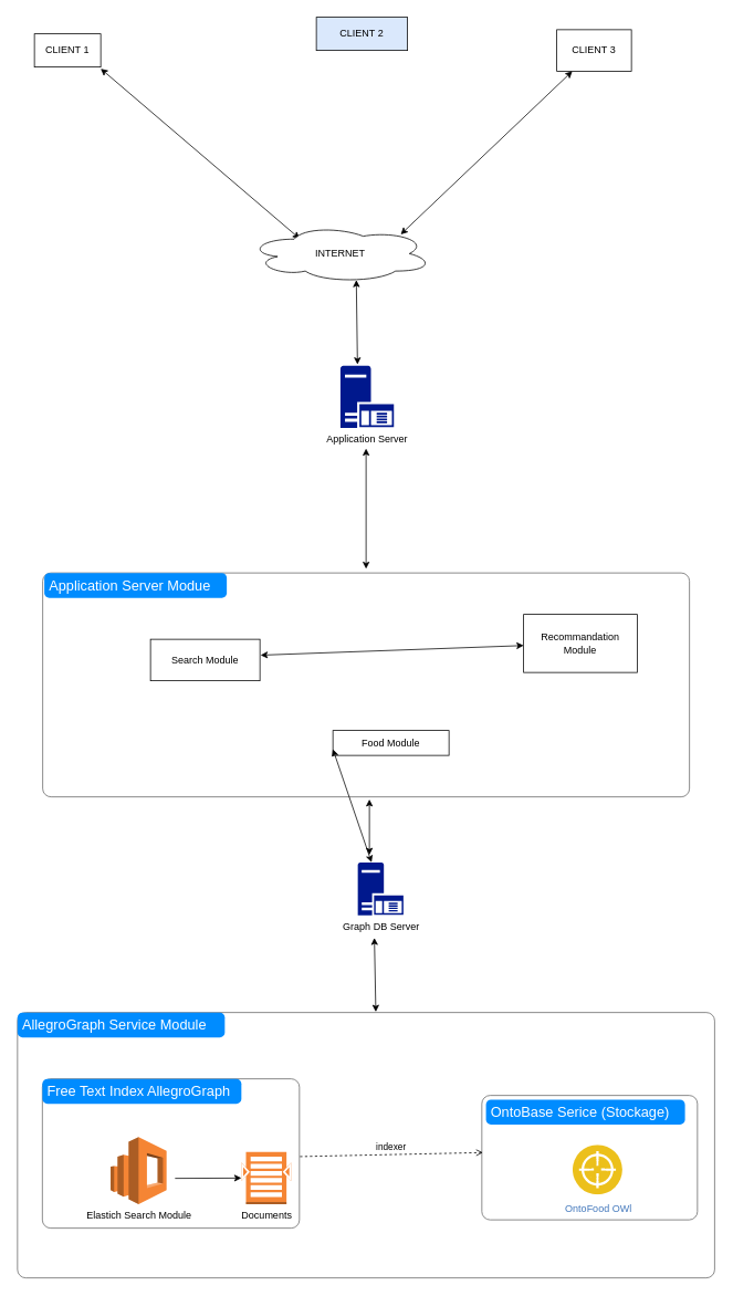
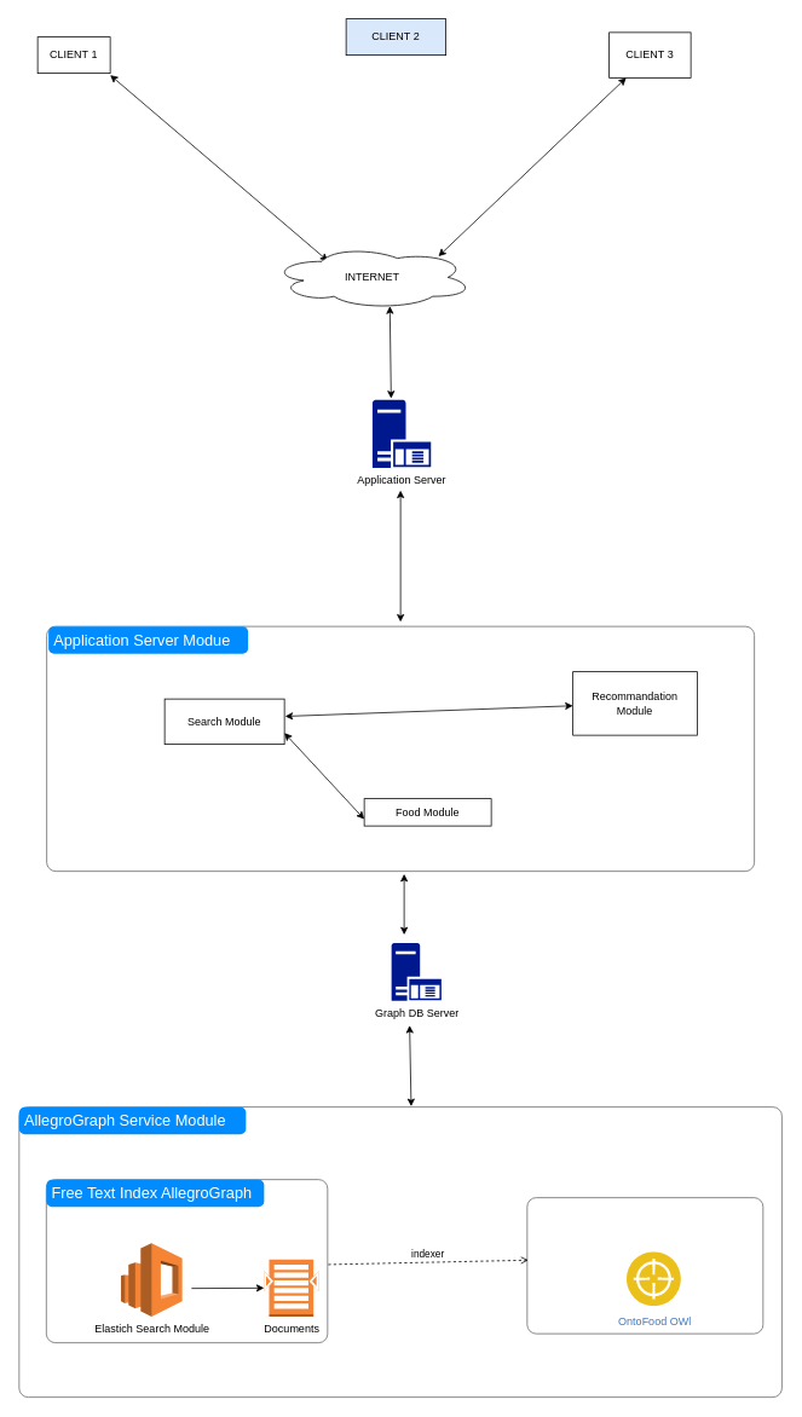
- <mxCell id="15" value="" style="endArrow=classic;startArrow=classic;html=1;exitX=0;exitY=0.75;exitDx=0;exitDy=0;" parent="10" source="13" target="8" edge="1"><mxGeometry width="50" height="50" relative="1" as="geometry"><mxPoint x="520" y="340" as="sourcePoint" /><mxPoint x="570" y="290" as="targetPoint" /></mxGeometry></mxCell>
+ <mxCell id="15" value="" style="endArrow=classic;startArrow=classic;html=1;entryX=1;entryY=0.75;entryDx=0;entryDy=0;exitX=0;exitY=0.75;exitDx=0;exitDy=0;" parent="10" source="13" target="12" edge="1"><mxGeometry width="50" height="50" relative="1" as="geometry"><mxPoint x="520" y="340" as="sourcePoint" /><mxPoint x="570" y="290" as="targetPoint" /></mxGeometry></mxCell>
- <mxCell id="21" value="OntoBase Serice (Stockage)" style="shape=rect;strokeColor=none;fillColor=#008cff;strokeWidth=1;dashed=0;rounded=1;arcSize=20;fontColor=#ffffff;fontSize=17;spacing=2;spacingTop=-2;align=left;autosize=1;spacingLeft=4;resizeWidth=0;resizeHeight=0;perimeter=none;" parent="20" vertex="1"><mxGeometry x="5" y="15" width="240" height="30" as="geometry" /></mxCell>
